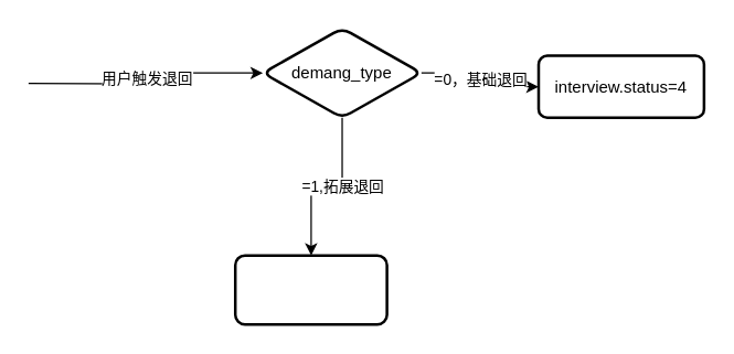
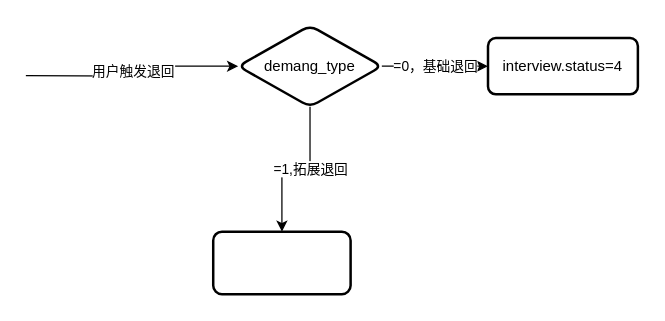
- <mxCell id="8" value="interview.status=4" style="whiteSpace=wrap;html=1;rounded=1;arcSize=14;strokeWidth=2;" vertex="1" parent="1"><mxGeometry x="390" y="40" width="120" height="45" as="geometry" /></mxCell>
+ <mxCell id="8" value="interview.status=4" style="whiteSpace=wrap;html=1;rounded=1;arcSize=14;strokeWidth=2;" vertex="1" parent="1"><mxGeometry x="390" y="30" width="120" height="45" as="geometry" /></mxCell>
